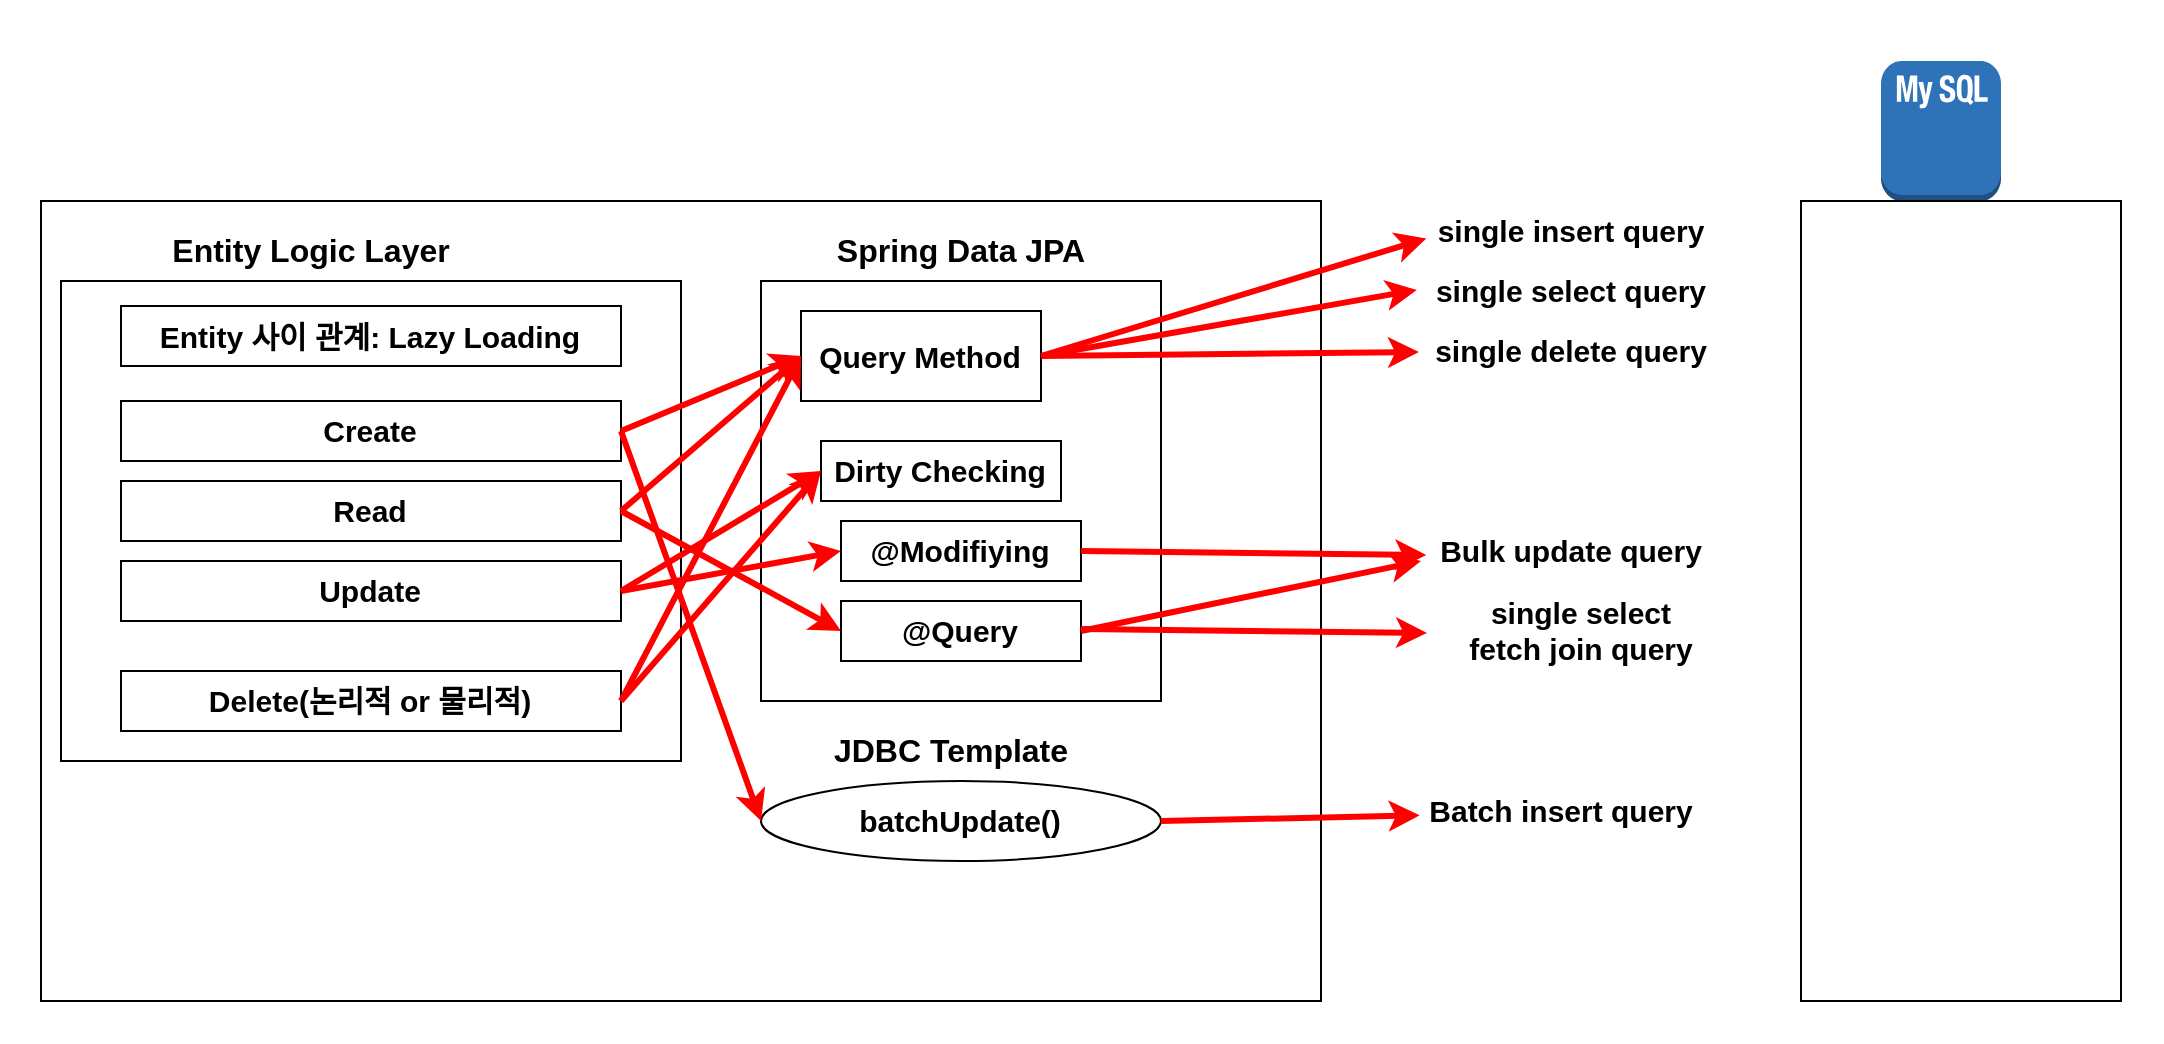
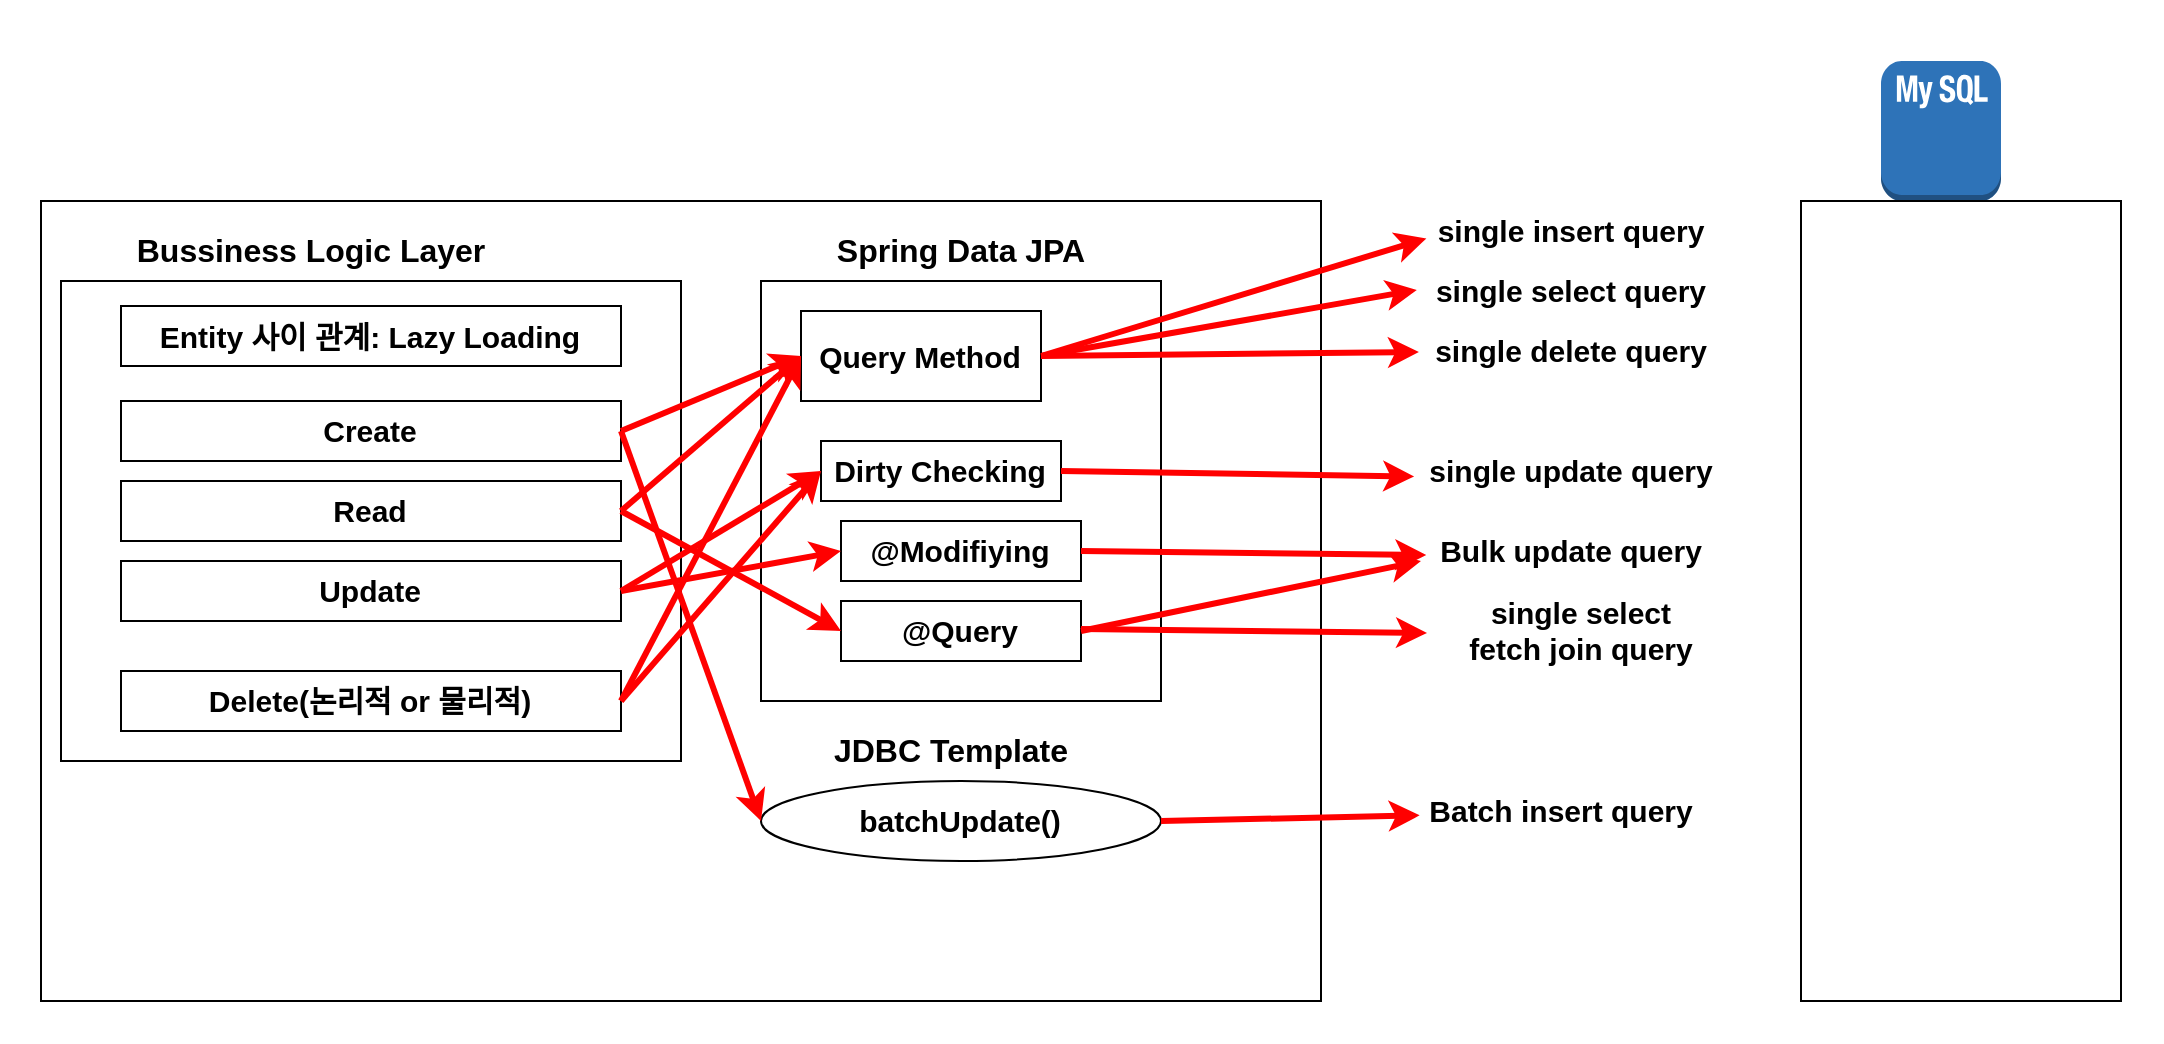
- <mxCell id="6" value="&lt;font style=&quot;font-size: 16px;&quot;&gt;&lt;b&gt;Entity Logic Layer&lt;/b&gt;&lt;/font&gt;" style="text;html=1;align=center;verticalAlign=middle;resizable=0;points=[];autosize=1;strokeColor=none;fillColor=none;" vertex="1" parent="1"><mxGeometry x="55" y="110" width="200" height="30" as="geometry" /></mxCell>
+ <mxCell id="6" value="&lt;font style=&quot;font-size: 16px;&quot;&gt;&lt;b&gt;Bussiness Logic Layer&lt;/b&gt;&lt;/font&gt;" style="text;html=1;align=center;verticalAlign=middle;resizable=0;points=[];autosize=1;strokeColor=none;fillColor=none;" vertex="1" parent="1"><mxGeometry x="55" y="110" width="200" height="30" as="geometry" /></mxCell>
+ <mxCell id="10" value="&lt;span style=&quot;font-size: 15px;&quot;&gt;&lt;font style=&quot;font-size: 15px;&quot;&gt;single update query&lt;/font&gt;&lt;/span&gt;" style="text;html=1;align=center;verticalAlign=middle;resizable=0;points=[];autosize=1;strokeColor=none;fillColor=none;fontSize=15;fontStyle=1" vertex="1" parent="1"><mxGeometry x="710" y="220" width="150" height="30" as="geometry" /></mxCell>
+ <mxCell id="18" value="" style="curved=1;endArrow=classic;html=1;rounded=0;entryX=-0.023;entryY=0.592;entryDx=0;entryDy=0;entryPerimeter=0;exitX=1;exitY=0.5;exitDx=0;exitDy=0;strokeColor=#FF0000;strokeWidth=3;" edge="1" parent="1" source="17" target="10"><mxGeometry width="50" height="50" relative="1" as="geometry"><mxPoint x="550" y="215" as="sourcePoint" /><mxPoint x="713" y="179" as="targetPoint" /><Array as="points" /></mxGeometry></mxCell>
